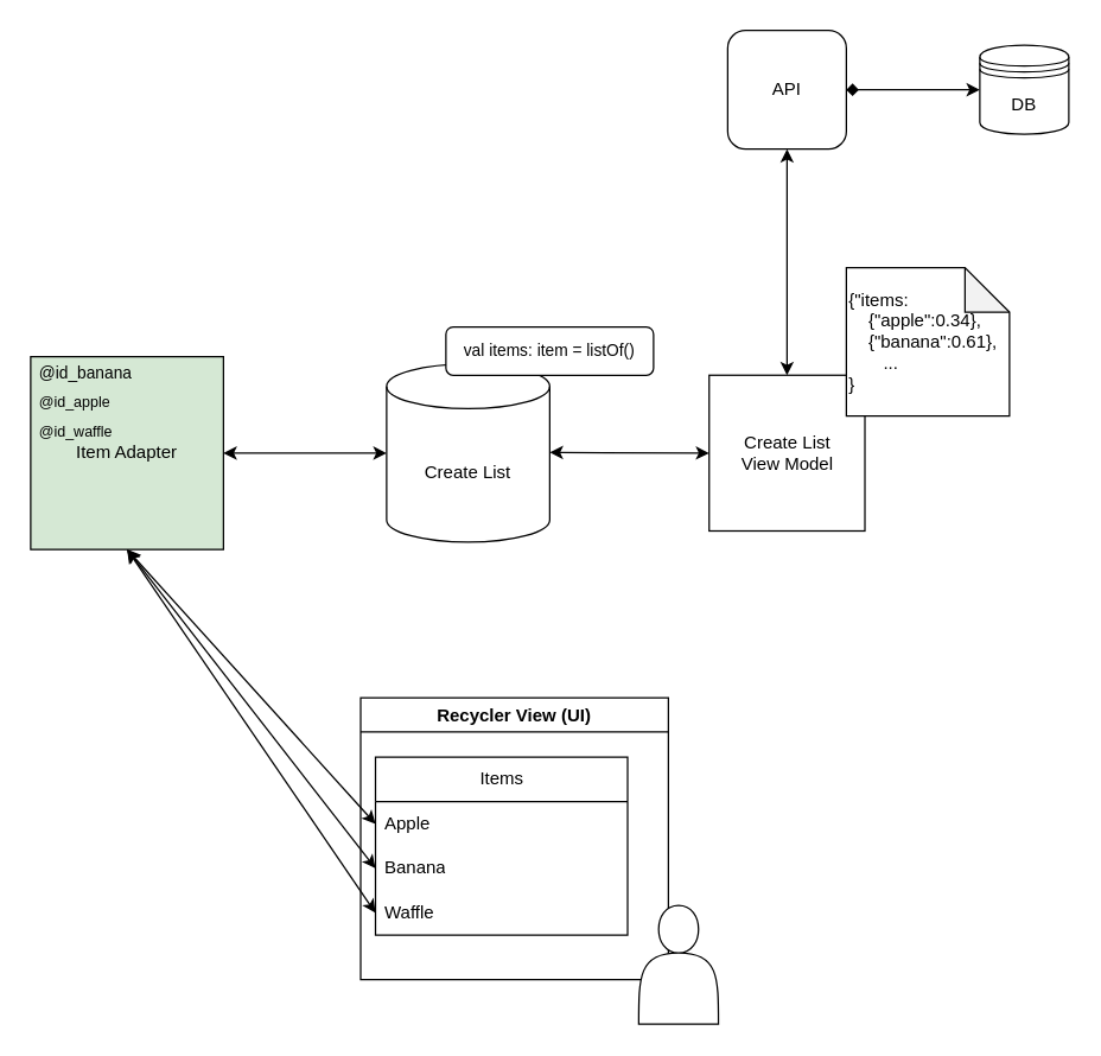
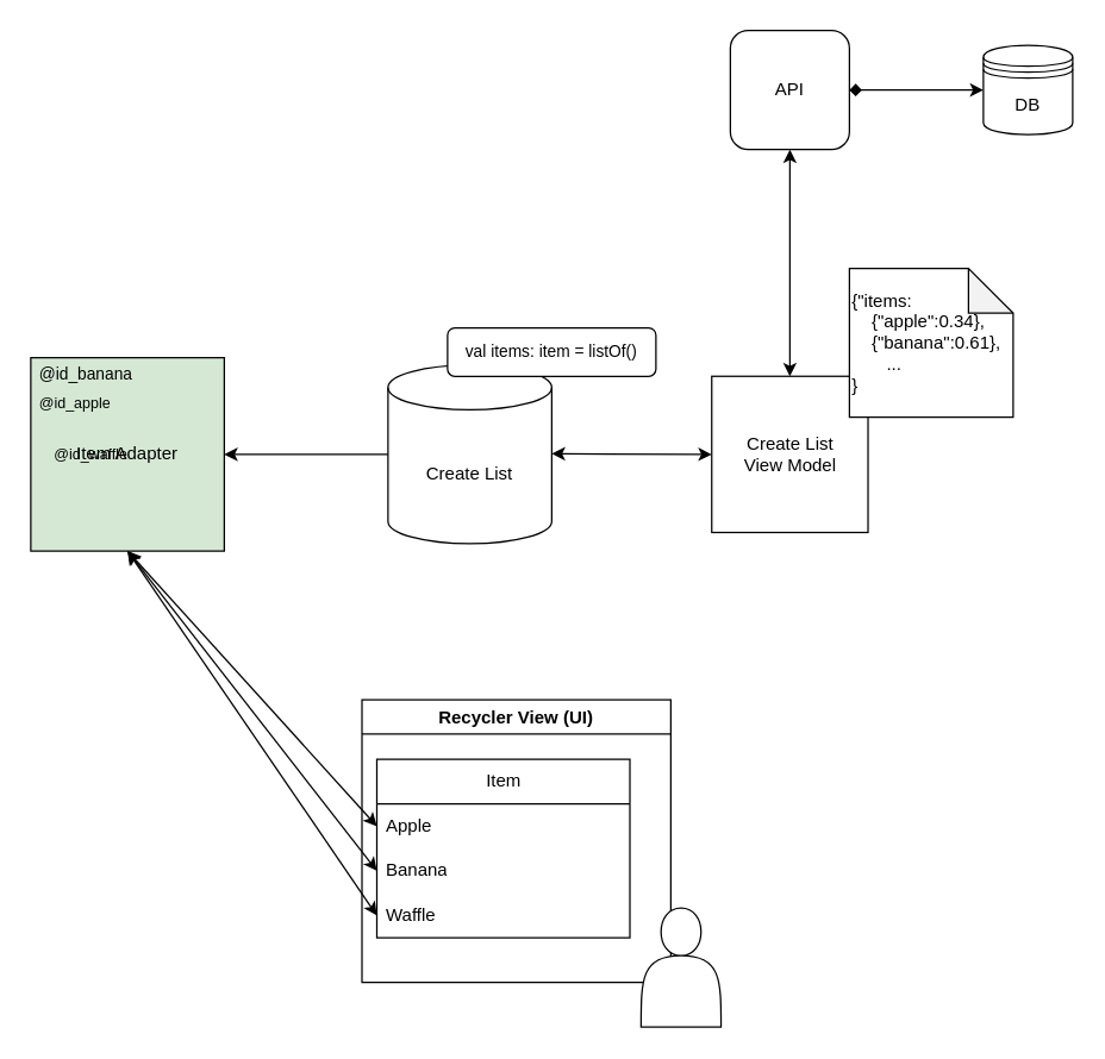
- <mxCell id="22" value="&lt;font style=&quot;font-size: 10px;&quot;&gt;@id_waffle&lt;/font&gt;" style="text;strokeColor=none;fillColor=none;align=left;verticalAlign=middle;spacingLeft=4;spacingRight=4;overflow=hidden;points=[[0,0.5],[1,0.5]];portConstraint=eastwest;rotatable=0;whiteSpace=wrap;html=1;" vertex="1" parent="1"><mxGeometry x="20" y="280" width="80" height="20" as="geometry" /></mxCell>
+ <mxCell id="22" value="&lt;font style=&quot;font-size: 10px;&quot;&gt;@id_waffle&lt;/font&gt;" style="text;strokeColor=none;fillColor=none;align=left;verticalAlign=middle;spacingLeft=4;spacingRight=4;overflow=hidden;points=[[0,0.5],[1,0.5]];portConstraint=eastwest;rotatable=0;whiteSpace=wrap;html=1;" vertex="1" parent="1"><mxGeometry x="30" y="295" width="80" height="20" as="geometry" /></mxCell>
- <mxCell id="13" value="" style="endArrow=classic;startArrow=classic;html=1;rounded=0;entryX=0;entryY=0.5;entryDx=0;entryDy=0;entryPerimeter=0;exitX=1;exitY=0.5;exitDx=0;exitDy=0;" edge="1" parent="1" source="9" target="8"><mxGeometry width="50" height="50" relative="1" as="geometry"><mxPoint x="170" y="350" as="sourcePoint" /><mxPoint x="220" y="300" as="targetPoint" /></mxGeometry></mxCell>
+ <mxCell id="13" value="" style="endArrow=none;startArrow=classic;html=1;rounded=0;entryX=0;entryY=0.5;entryDx=0;entryDy=0;entryPerimeter=0;exitX=1;exitY=0.5;exitDx=0;exitDy=0;" edge="1" parent="1" source="9" target="8"><mxGeometry width="50" height="50" relative="1" as="geometry"><mxPoint x="170" y="350" as="sourcePoint" /><mxPoint x="220" y="300" as="targetPoint" /></mxGeometry></mxCell>
- <mxCell id="4" value="&lt;div&gt;Items&lt;/div&gt;" style="swimlane;fontStyle=0;childLayout=stackLayout;horizontal=1;startSize=30;horizontalStack=0;resizeParent=1;resizeParentMax=0;resizeLast=0;collapsible=1;marginBottom=0;whiteSpace=wrap;html=1;" vertex="1" parent="3"><mxGeometry x="10" y="40" width="170" height="120" as="geometry" /></mxCell>
+ <mxCell id="4" value="&lt;div&gt;Item&lt;/div&gt;" style="swimlane;fontStyle=0;childLayout=stackLayout;horizontal=1;startSize=30;horizontalStack=0;resizeParent=1;resizeParentMax=0;resizeLast=0;collapsible=1;marginBottom=0;whiteSpace=wrap;html=1;" vertex="1" parent="3"><mxGeometry x="10" y="40" width="170" height="120" as="geometry" /></mxCell>
